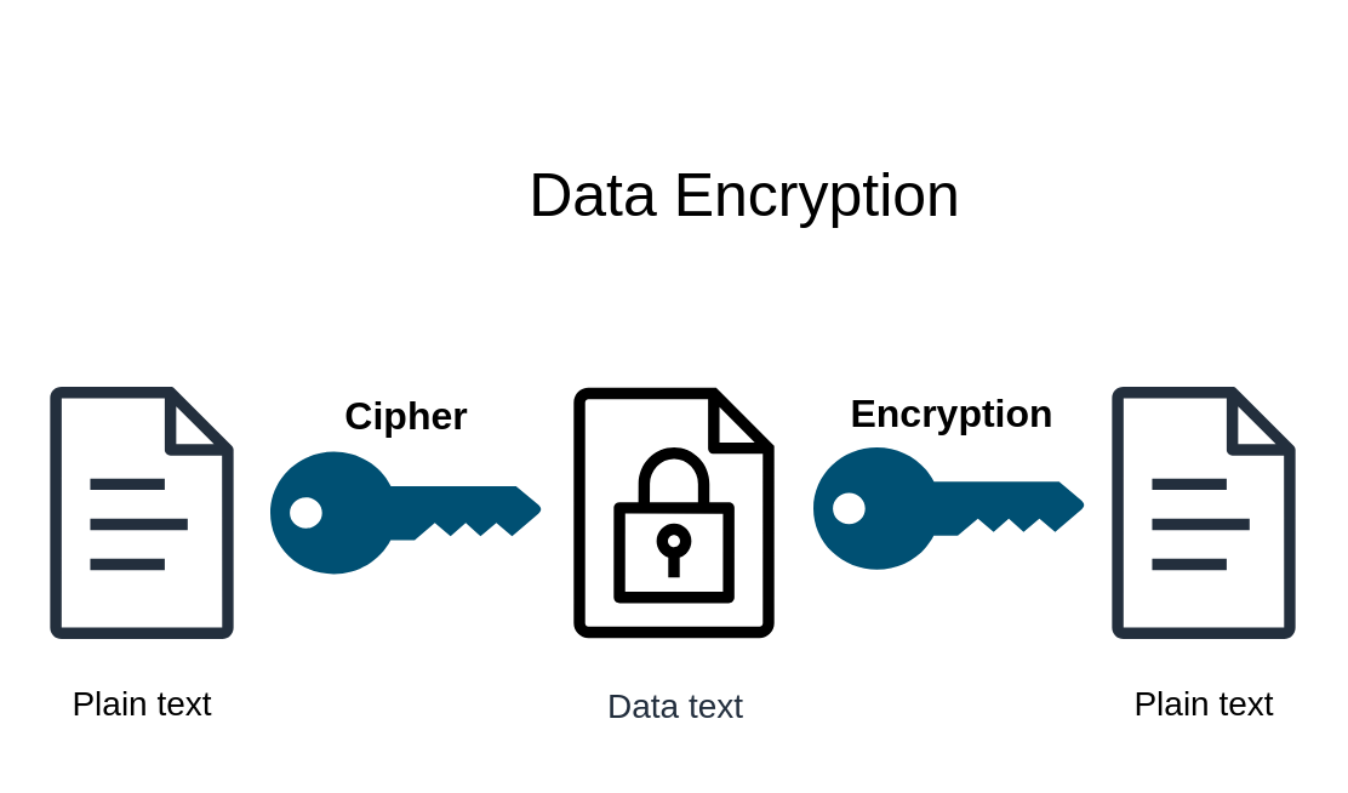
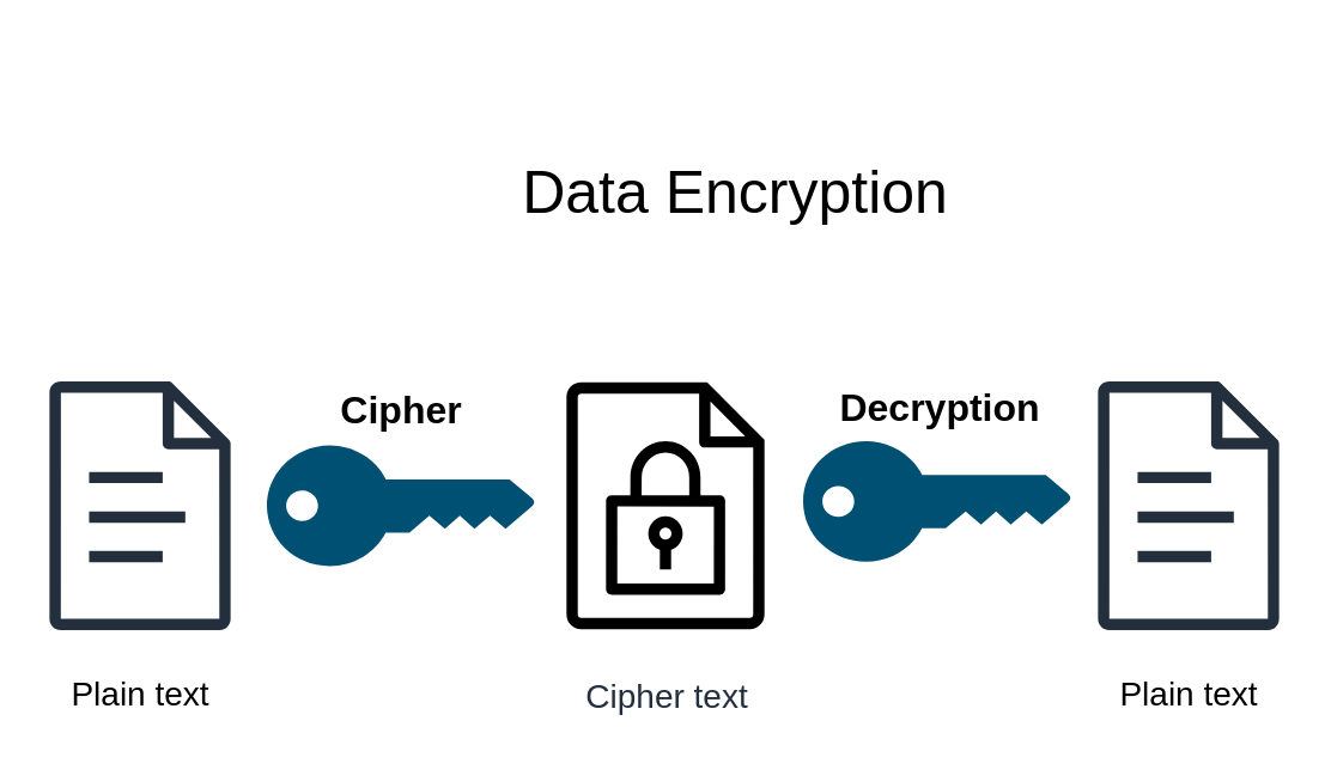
- <mxCell id="11" value="&lt;font style=&quot;font-size: 16px;&quot;&gt;Encryption&lt;/font&gt;" style="text;html=1;align=center;verticalAlign=middle;resizable=0;points=[];autosize=1;strokeColor=none;fillColor=none;fontStyle=1" parent="1" vertex="1"><mxGeometry x="345" y="154" width="94" height="31" as="geometry" /></mxCell>
+ <mxCell id="11" value="&lt;font style=&quot;font-size: 16px;&quot;&gt;Decryption&lt;/font&gt;" style="text;html=1;align=center;verticalAlign=middle;resizable=0;points=[];autosize=1;strokeColor=none;fillColor=none;fontStyle=1" parent="1" vertex="1"><mxGeometry x="345" y="154" width="94" height="31" as="geometry" /></mxCell>
- <mxCell id="6" value="Data text&lt;div&gt;&lt;br&gt;&lt;/div&gt;" style="sketch=0;outlineConnect=0;fontColor=#232F3E;gradientColor=none;strokeColor=none;fillColor=none;dashed=0;verticalLabelPosition=bottom;verticalAlign=top;align=center;html=1;fontSize=14;fontStyle=0;aspect=fixed;shape=mxgraph.aws4.resourceIcon;resIcon=mxgraph.aws4.encrypted_data;" parent="1" vertex="1"><mxGeometry x="213" y="146.5" width="129" height="129" as="geometry" /></mxCell>
+ <mxCell id="6" value="Cipher text&lt;div&gt;&lt;br&gt;&lt;/div&gt;" style="sketch=0;outlineConnect=0;fontColor=#232F3E;gradientColor=none;strokeColor=none;fillColor=none;dashed=0;verticalLabelPosition=bottom;verticalAlign=top;align=center;html=1;fontSize=14;fontStyle=0;aspect=fixed;shape=mxgraph.aws4.resourceIcon;resIcon=mxgraph.aws4.encrypted_data;" parent="1" vertex="1"><mxGeometry x="213" y="146.5" width="129" height="129" as="geometry" /></mxCell>
